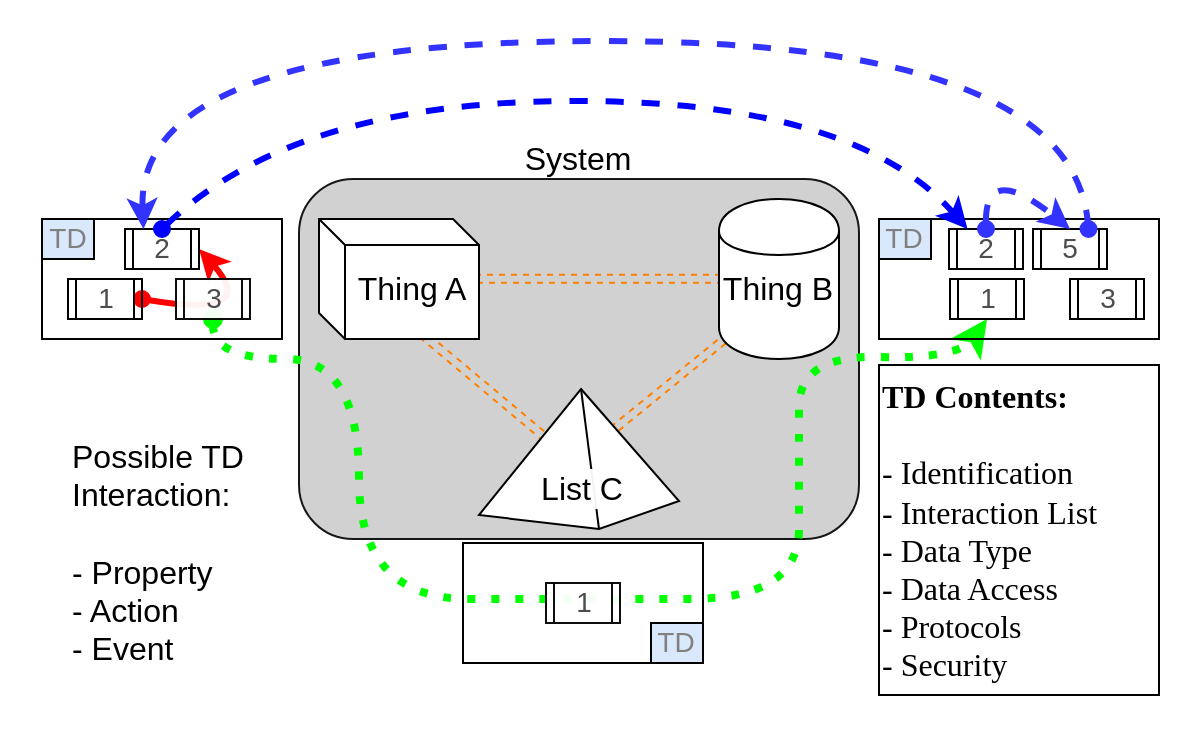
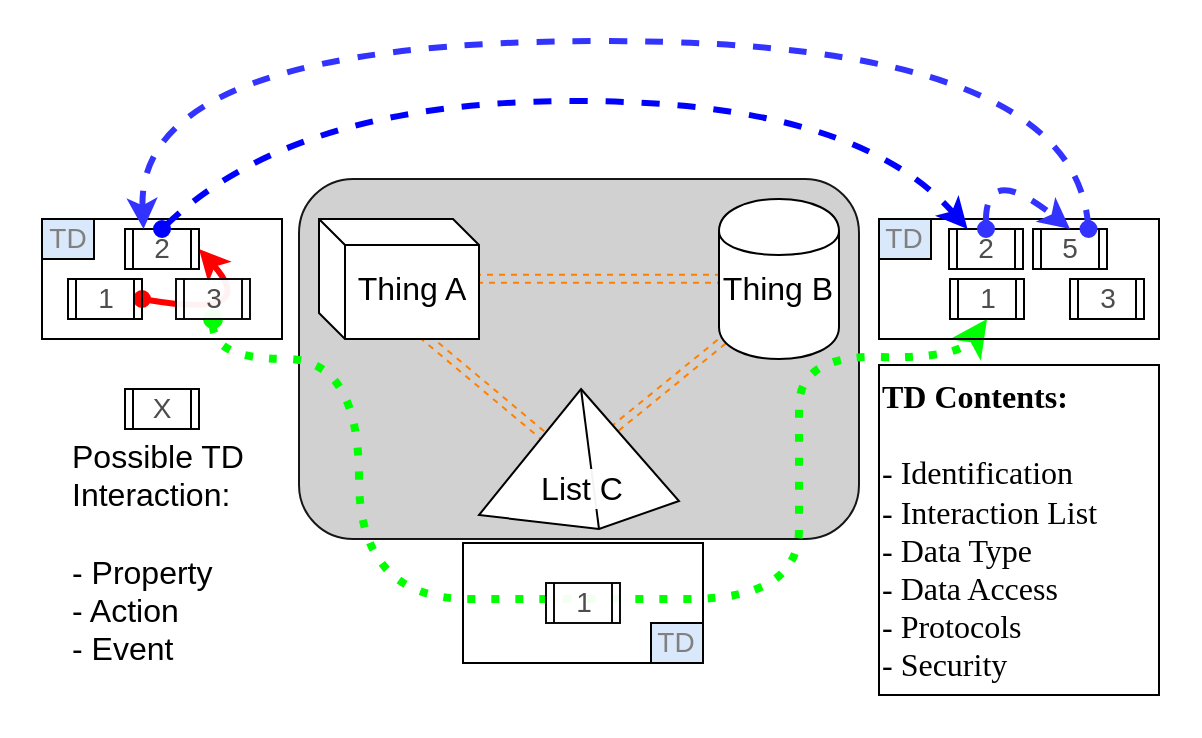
- <mxCell id="32" value="System" style="text;html=1;strokeColor=none;fillColor=none;align=center;verticalAlign=middle;whiteSpace=wrap;rounded=0;dashed=1;fontSize=16;" parent="1" vertex="1"><mxGeometry x="249" y="69" width="80" height="20" as="geometry" /></mxCell>
+ <mxCell id="16" value="X" style="shape=process;whiteSpace=wrap;html=1;shadow=0;strokeColor=#000000;strokeWidth=1;fillColor=none;fontSize=14;fontColor=#4D4D4D;align=center;" parent="1" vertex="1"><mxGeometry x="62" y="194" width="37" height="20" as="geometry" /></mxCell>
